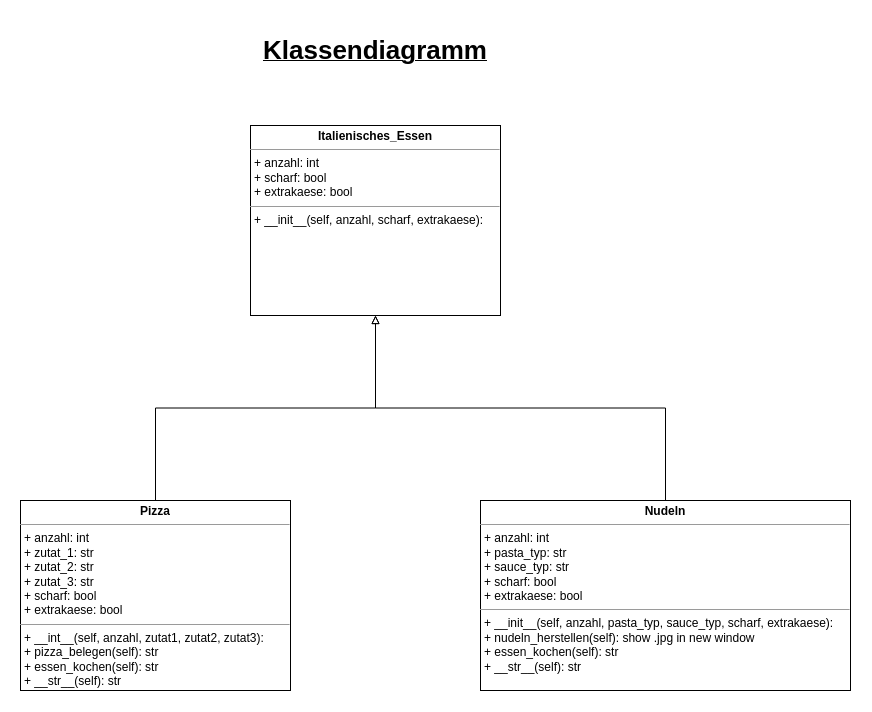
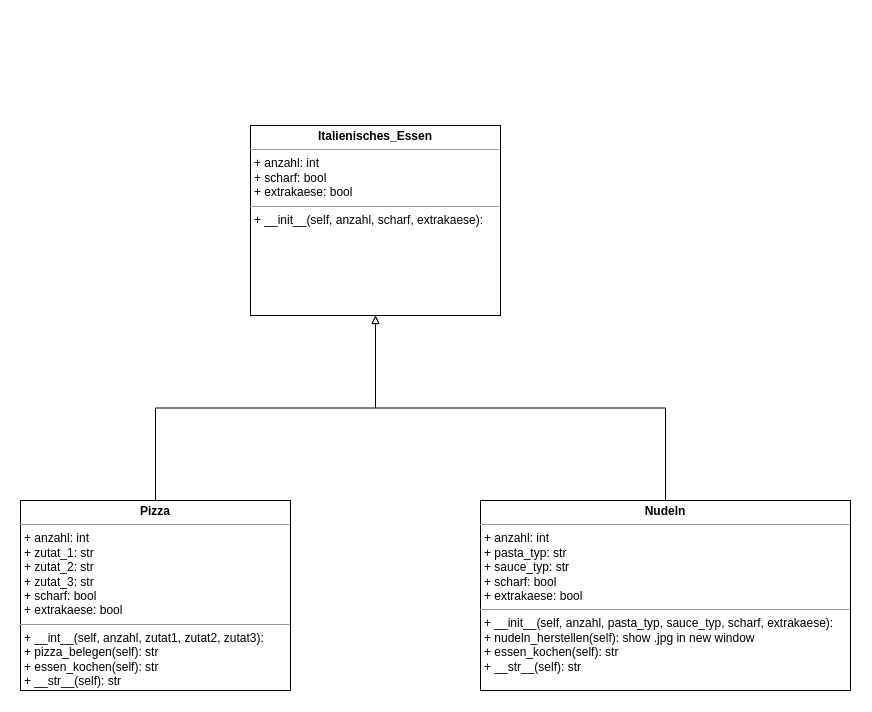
- <mxCell id="7" value="&lt;span style=&quot;font-size: 26px;&quot;&gt;Klassendiagramm&lt;/span&gt;" style="text;html=1;strokeColor=none;fillColor=none;align=center;verticalAlign=middle;whiteSpace=wrap;rounded=0;fontSize=11;fontFamily=Helvetica;fontColor=default;fontStyle=5" parent="1" vertex="1"><mxGeometry x="120" y="20" width="510" height="60" as="geometry" /></mxCell>
